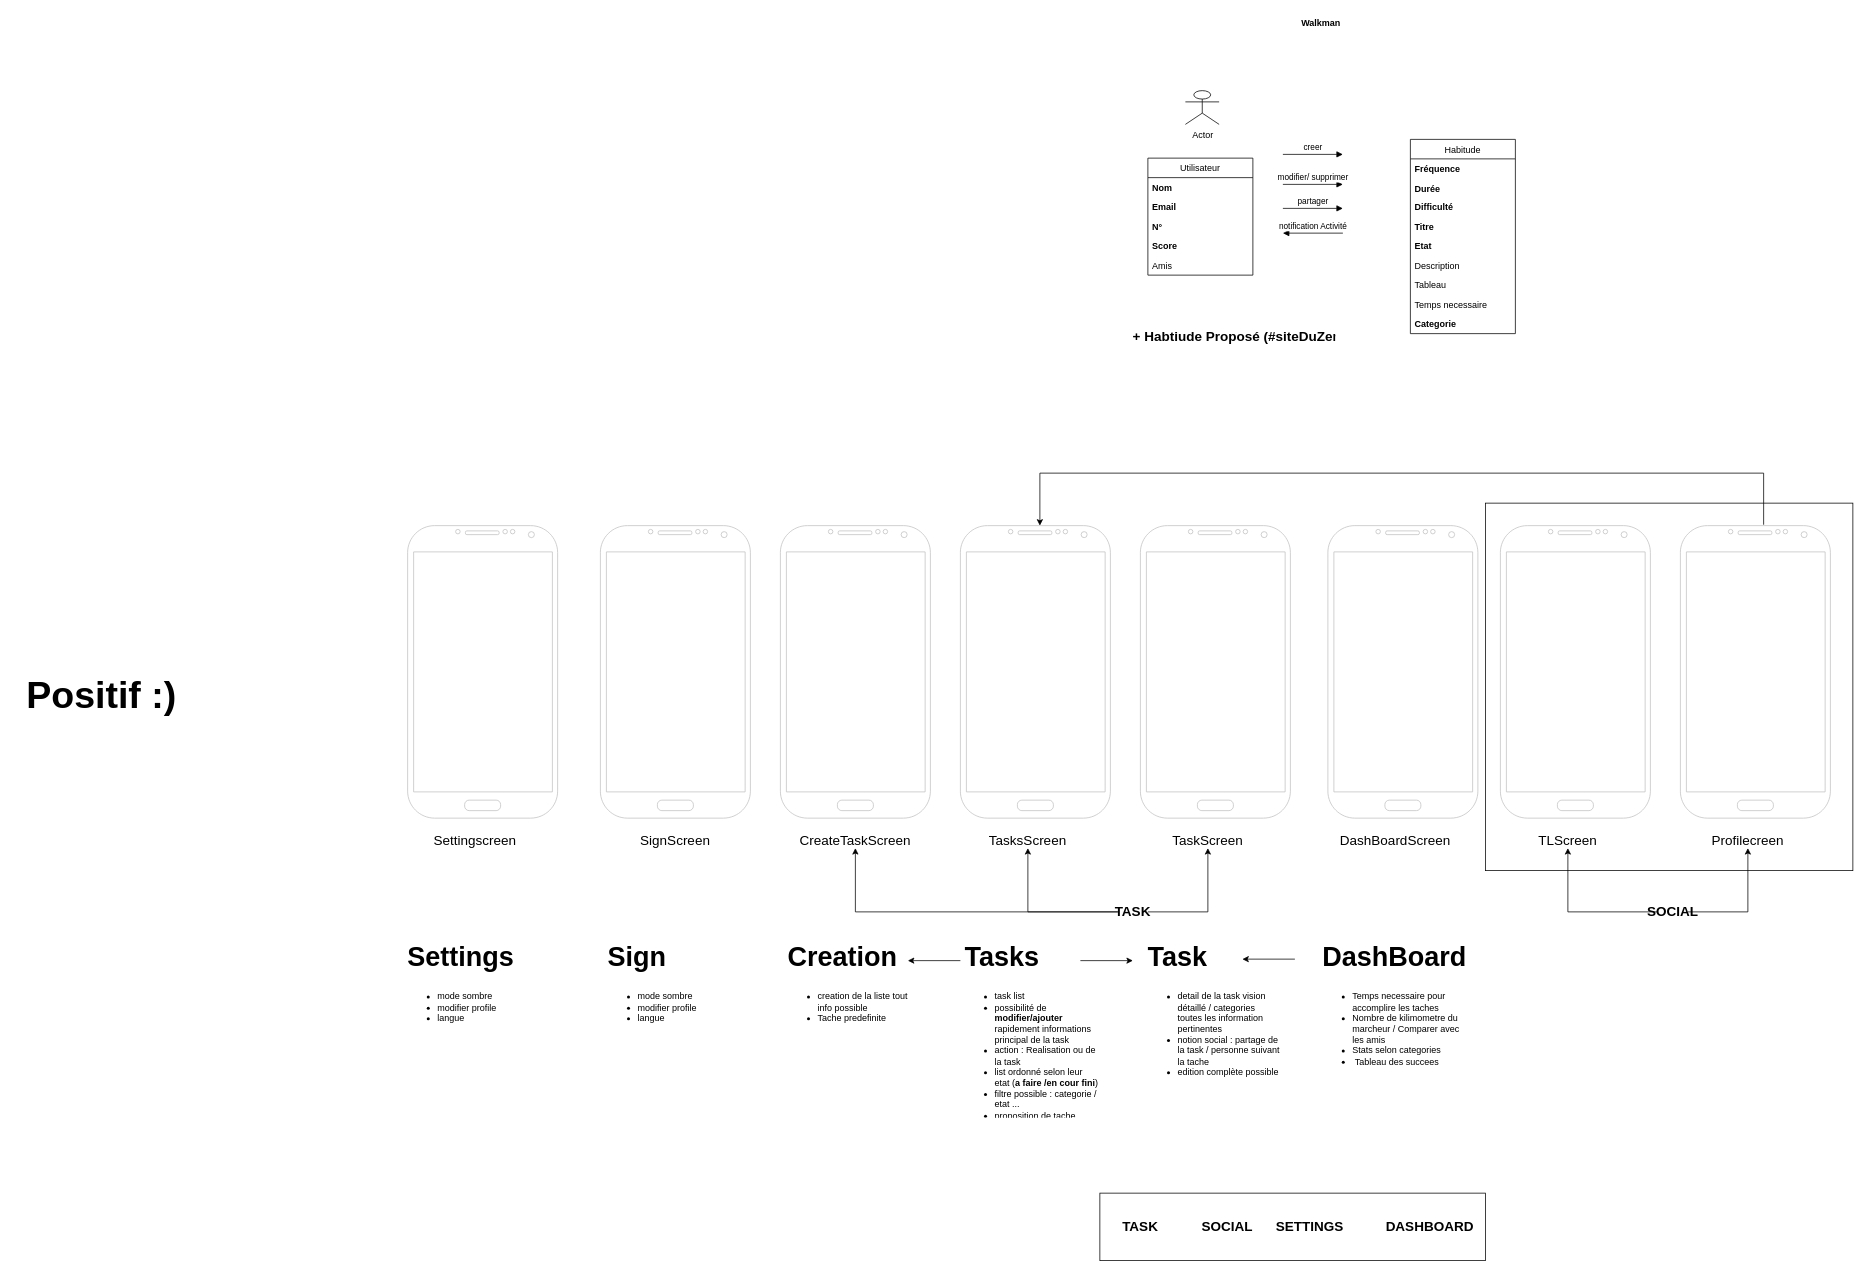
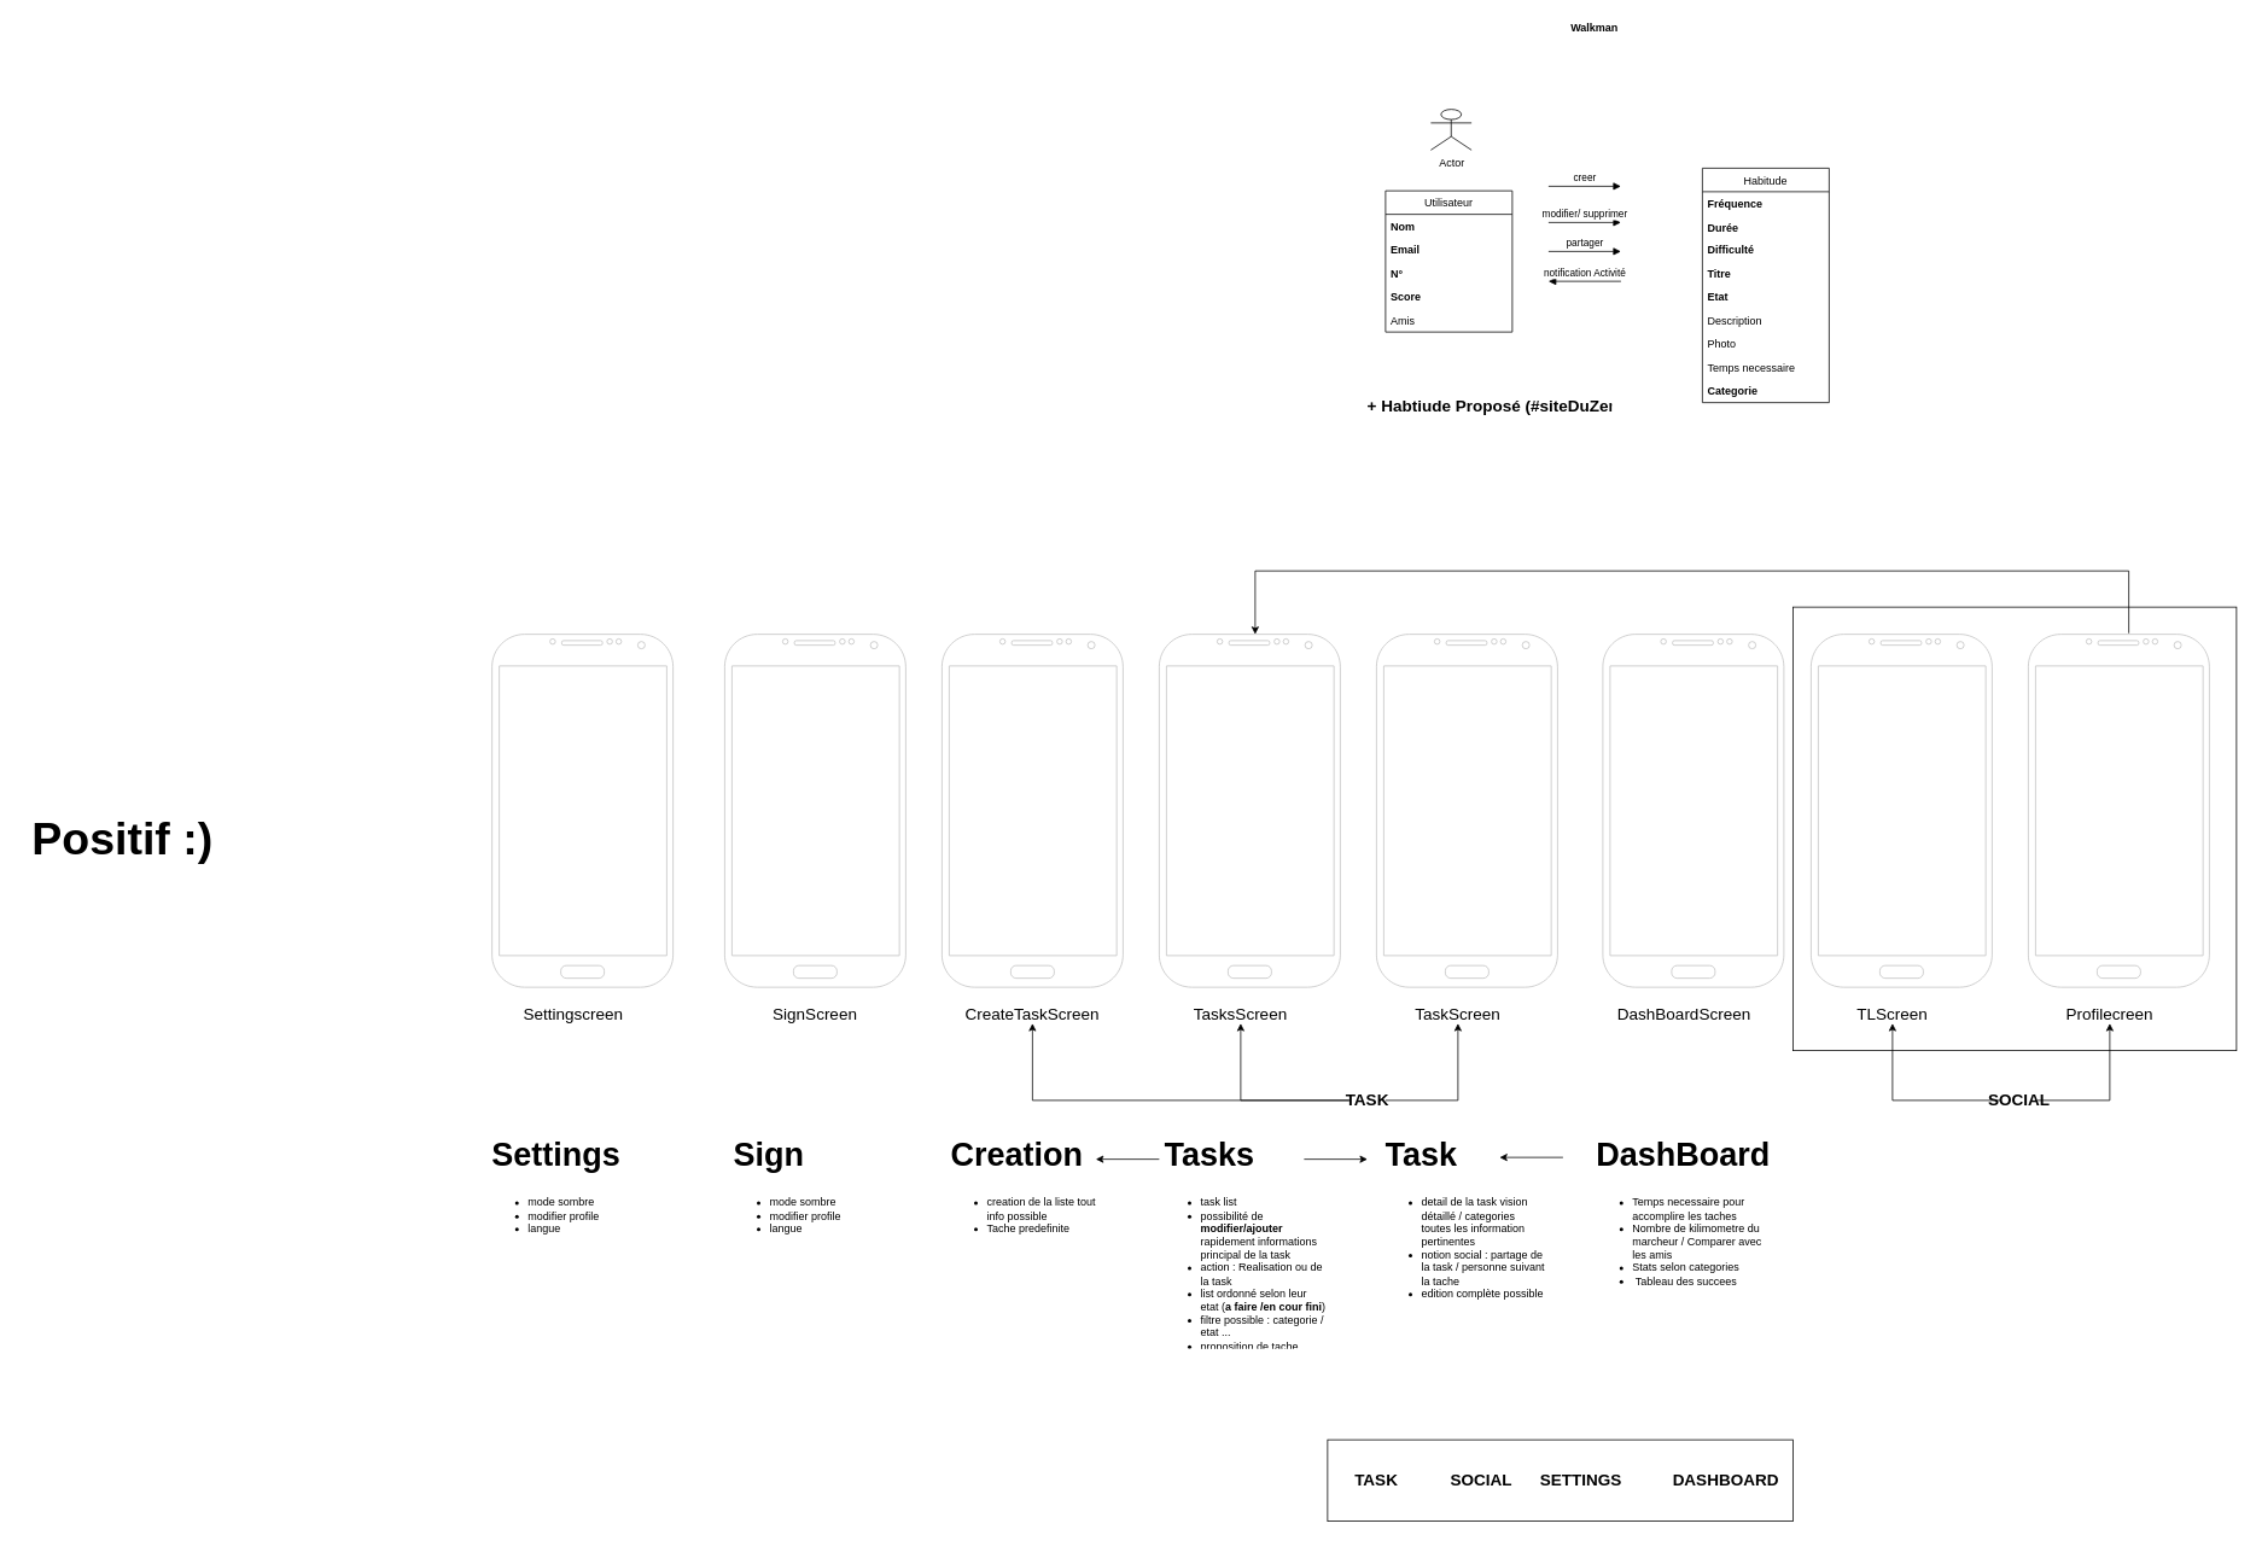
- <mxCell id="35" value="Tableau" style="text;strokeColor=none;fillColor=none;align=left;verticalAlign=top;spacingLeft=4;spacingRight=4;overflow=hidden;rotatable=0;points=[[0,0.5],[1,0.5]];portConstraint=eastwest;" parent="28" vertex="1"><mxGeometry y="181" width="140" height="26" as="geometry" /></mxCell>
+ <mxCell id="35" value="Photo" style="text;strokeColor=none;fillColor=none;align=left;verticalAlign=top;spacingLeft=4;spacingRight=4;overflow=hidden;rotatable=0;points=[[0,0.5],[1,0.5]];portConstraint=eastwest;" parent="28" vertex="1"><mxGeometry y="181" width="140" height="26" as="geometry" /></mxCell>
